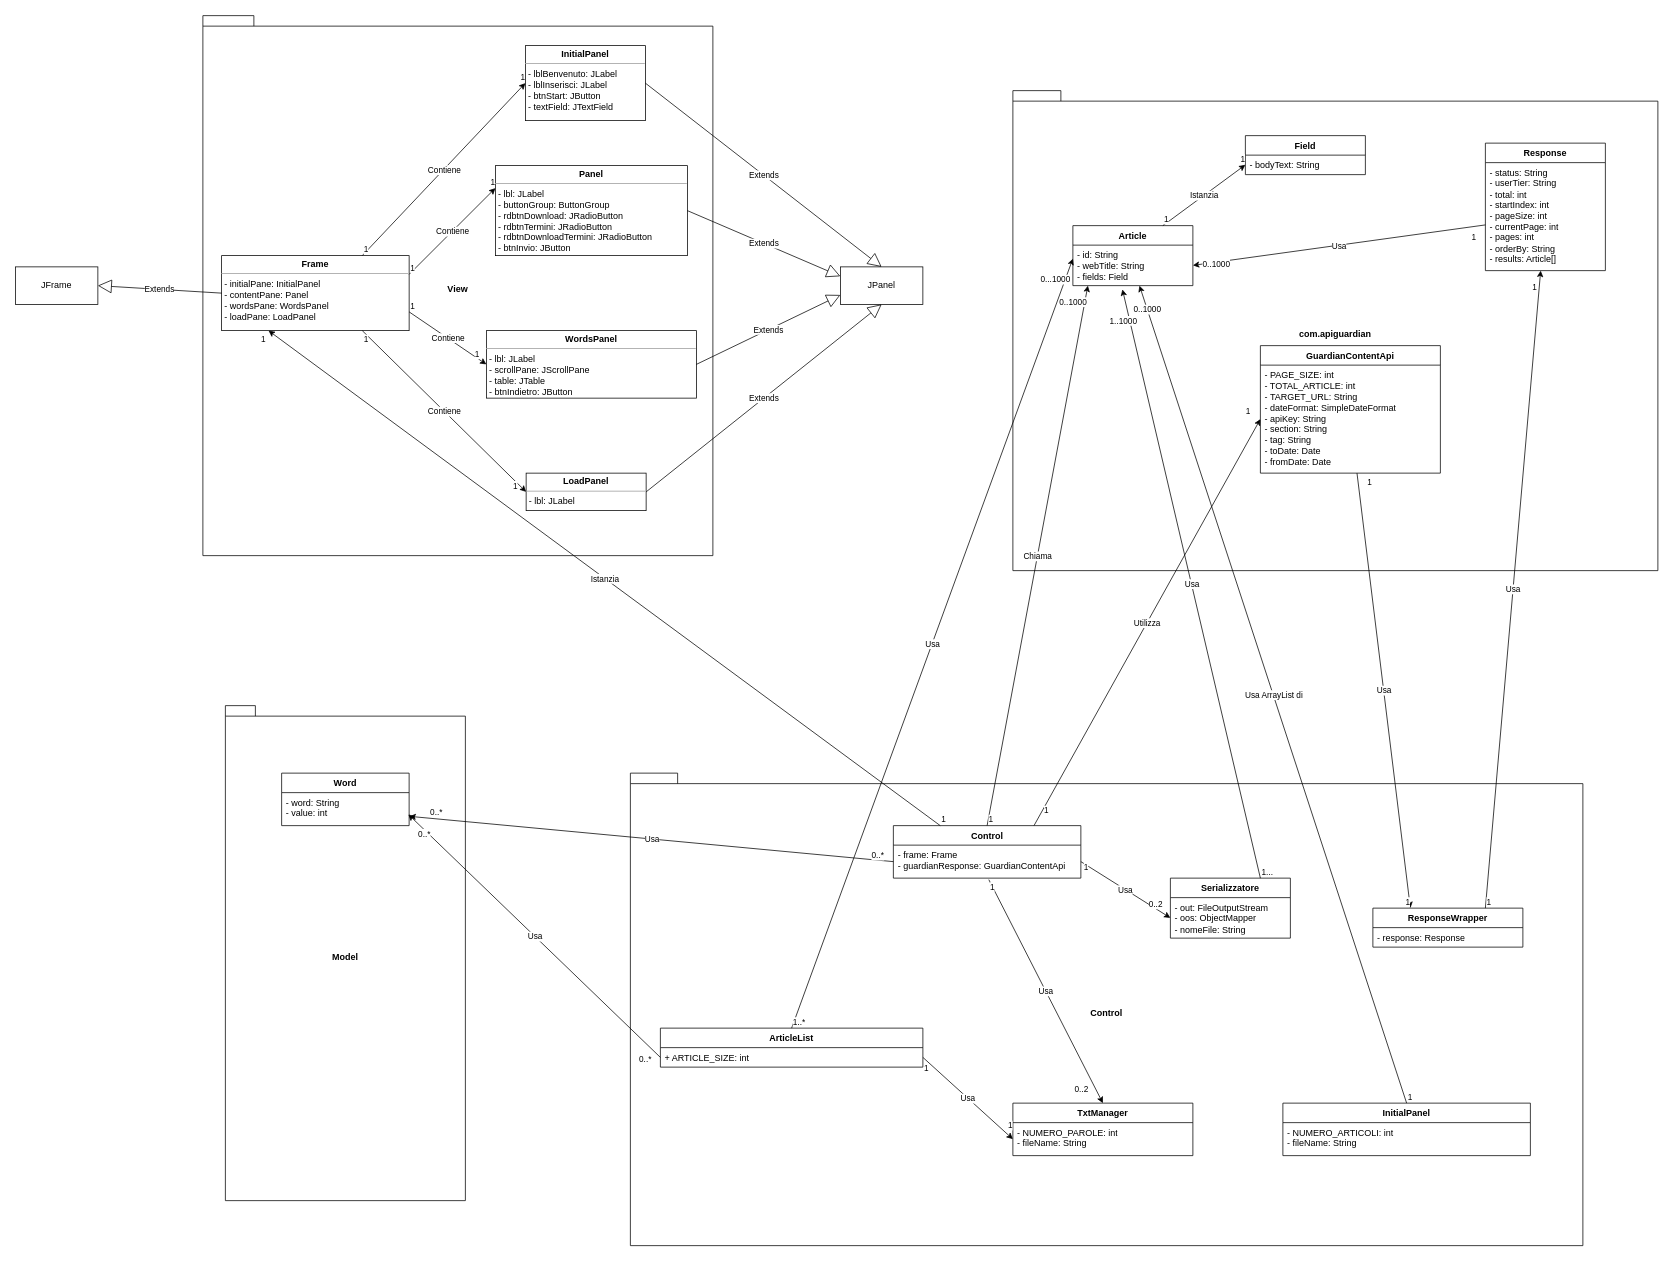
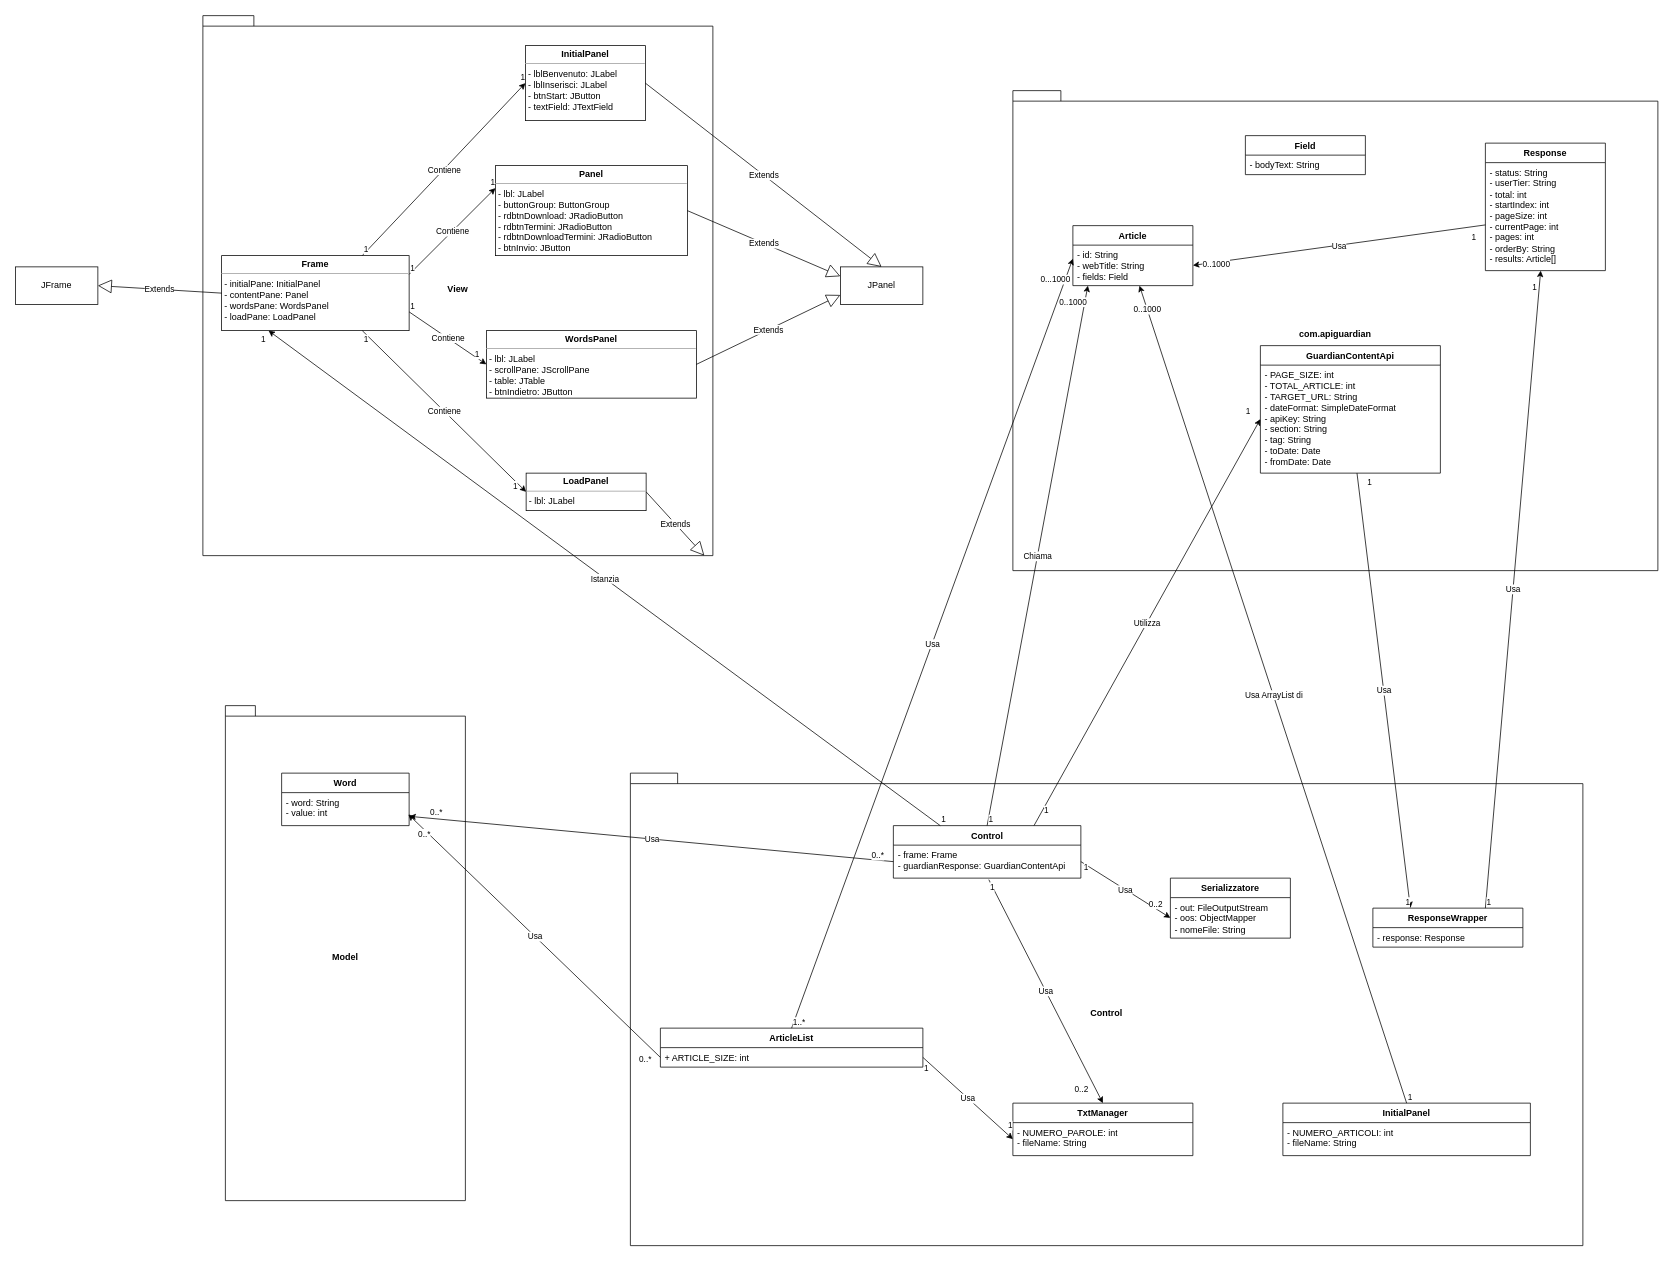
- <mxCell id="105" value="" style="endArrow=classic;html=1;rounded=0;exitX=0.75;exitY=0;exitDx=0;exitDy=0;entryX=0;entryY=0.5;entryDx=0;entryDy=0;" parent="1" source="10" target="13" edge="1"><mxGeometry relative="1" as="geometry"><mxPoint x="1553" y="500" as="sourcePoint" /><mxPoint x="1713" y="500" as="targetPoint" /></mxGeometry></mxCell>
- <mxCell id="106" value="Istanzia" style="edgeLabel;resizable=0;html=1;align=center;verticalAlign=middle;" parent="105" connectable="0" vertex="1"><mxGeometry relative="1" as="geometry" /></mxCell>
- <mxCell id="107" value="1" style="edgeLabel;resizable=0;html=1;align=left;verticalAlign=bottom;" parent="105" connectable="0" vertex="1"><mxGeometry x="-1" relative="1" as="geometry" /></mxCell>
- <mxCell id="108" value="1" style="edgeLabel;resizable=0;html=1;align=right;verticalAlign=bottom;" parent="105" connectable="0" vertex="1"><mxGeometry x="1" relative="1" as="geometry" /></mxCell>
- <mxCell id="114" value="Extends" style="endArrow=block;endSize=16;endFill=0;html=1;rounded=0;exitX=1;exitY=0.5;exitDx=0;exitDy=0;entryX=0.5;entryY=1;entryDx=0;entryDy=0;" parent="1" source="7" target="110" edge="1"><mxGeometry width="160" relative="1" as="geometry"><mxPoint x="920" y="460" as="sourcePoint" /><mxPoint x="1080" y="460" as="targetPoint" /></mxGeometry></mxCell>
+ <mxCell id="114" value="Extends" style="endArrow=block;endSize=16;endFill=0;html=1;rounded=0;exitX=1;exitY=0.5;exitDx=0;exitDy=0;" parent="1" source="7" target="3" edge="1"><mxGeometry width="160" relative="1" as="geometry"><mxPoint x="920" y="460" as="sourcePoint" /><mxPoint x="1080" y="460" as="targetPoint" /></mxGeometry></mxCell>
- <mxCell id="89" value="" style="endArrow=classic;html=1;rounded=0;exitX=0.75;exitY=0;exitDx=0;exitDy=0;entryX=0.413;entryY=1.093;entryDx=0;entryDy=0;entryPerimeter=0;" parent="1" source="27" target="11" edge="1"><mxGeometry relative="1" as="geometry"><mxPoint x="1050" y="910" as="sourcePoint" /><mxPoint x="1486.96" y="500" as="targetPoint" /></mxGeometry></mxCell>
- <mxCell id="90" value="Usa" style="edgeLabel;resizable=0;html=1;align=center;verticalAlign=middle;" parent="89" connectable="0" vertex="1"><mxGeometry relative="1" as="geometry" /></mxCell>
- <mxCell id="91" value="1..." style="edgeLabel;resizable=0;html=1;align=left;verticalAlign=bottom;" parent="89" connectable="0" vertex="1"><mxGeometry x="-1" relative="1" as="geometry" /></mxCell>
- <mxCell id="92" value="1..1000" style="edgeLabel;resizable=0;html=1;align=right;verticalAlign=bottom;" parent="89" connectable="0" vertex="1"><mxGeometry x="1" relative="1" as="geometry"><mxPoint x="20" y="50" as="offset" /></mxGeometry></mxCell>
